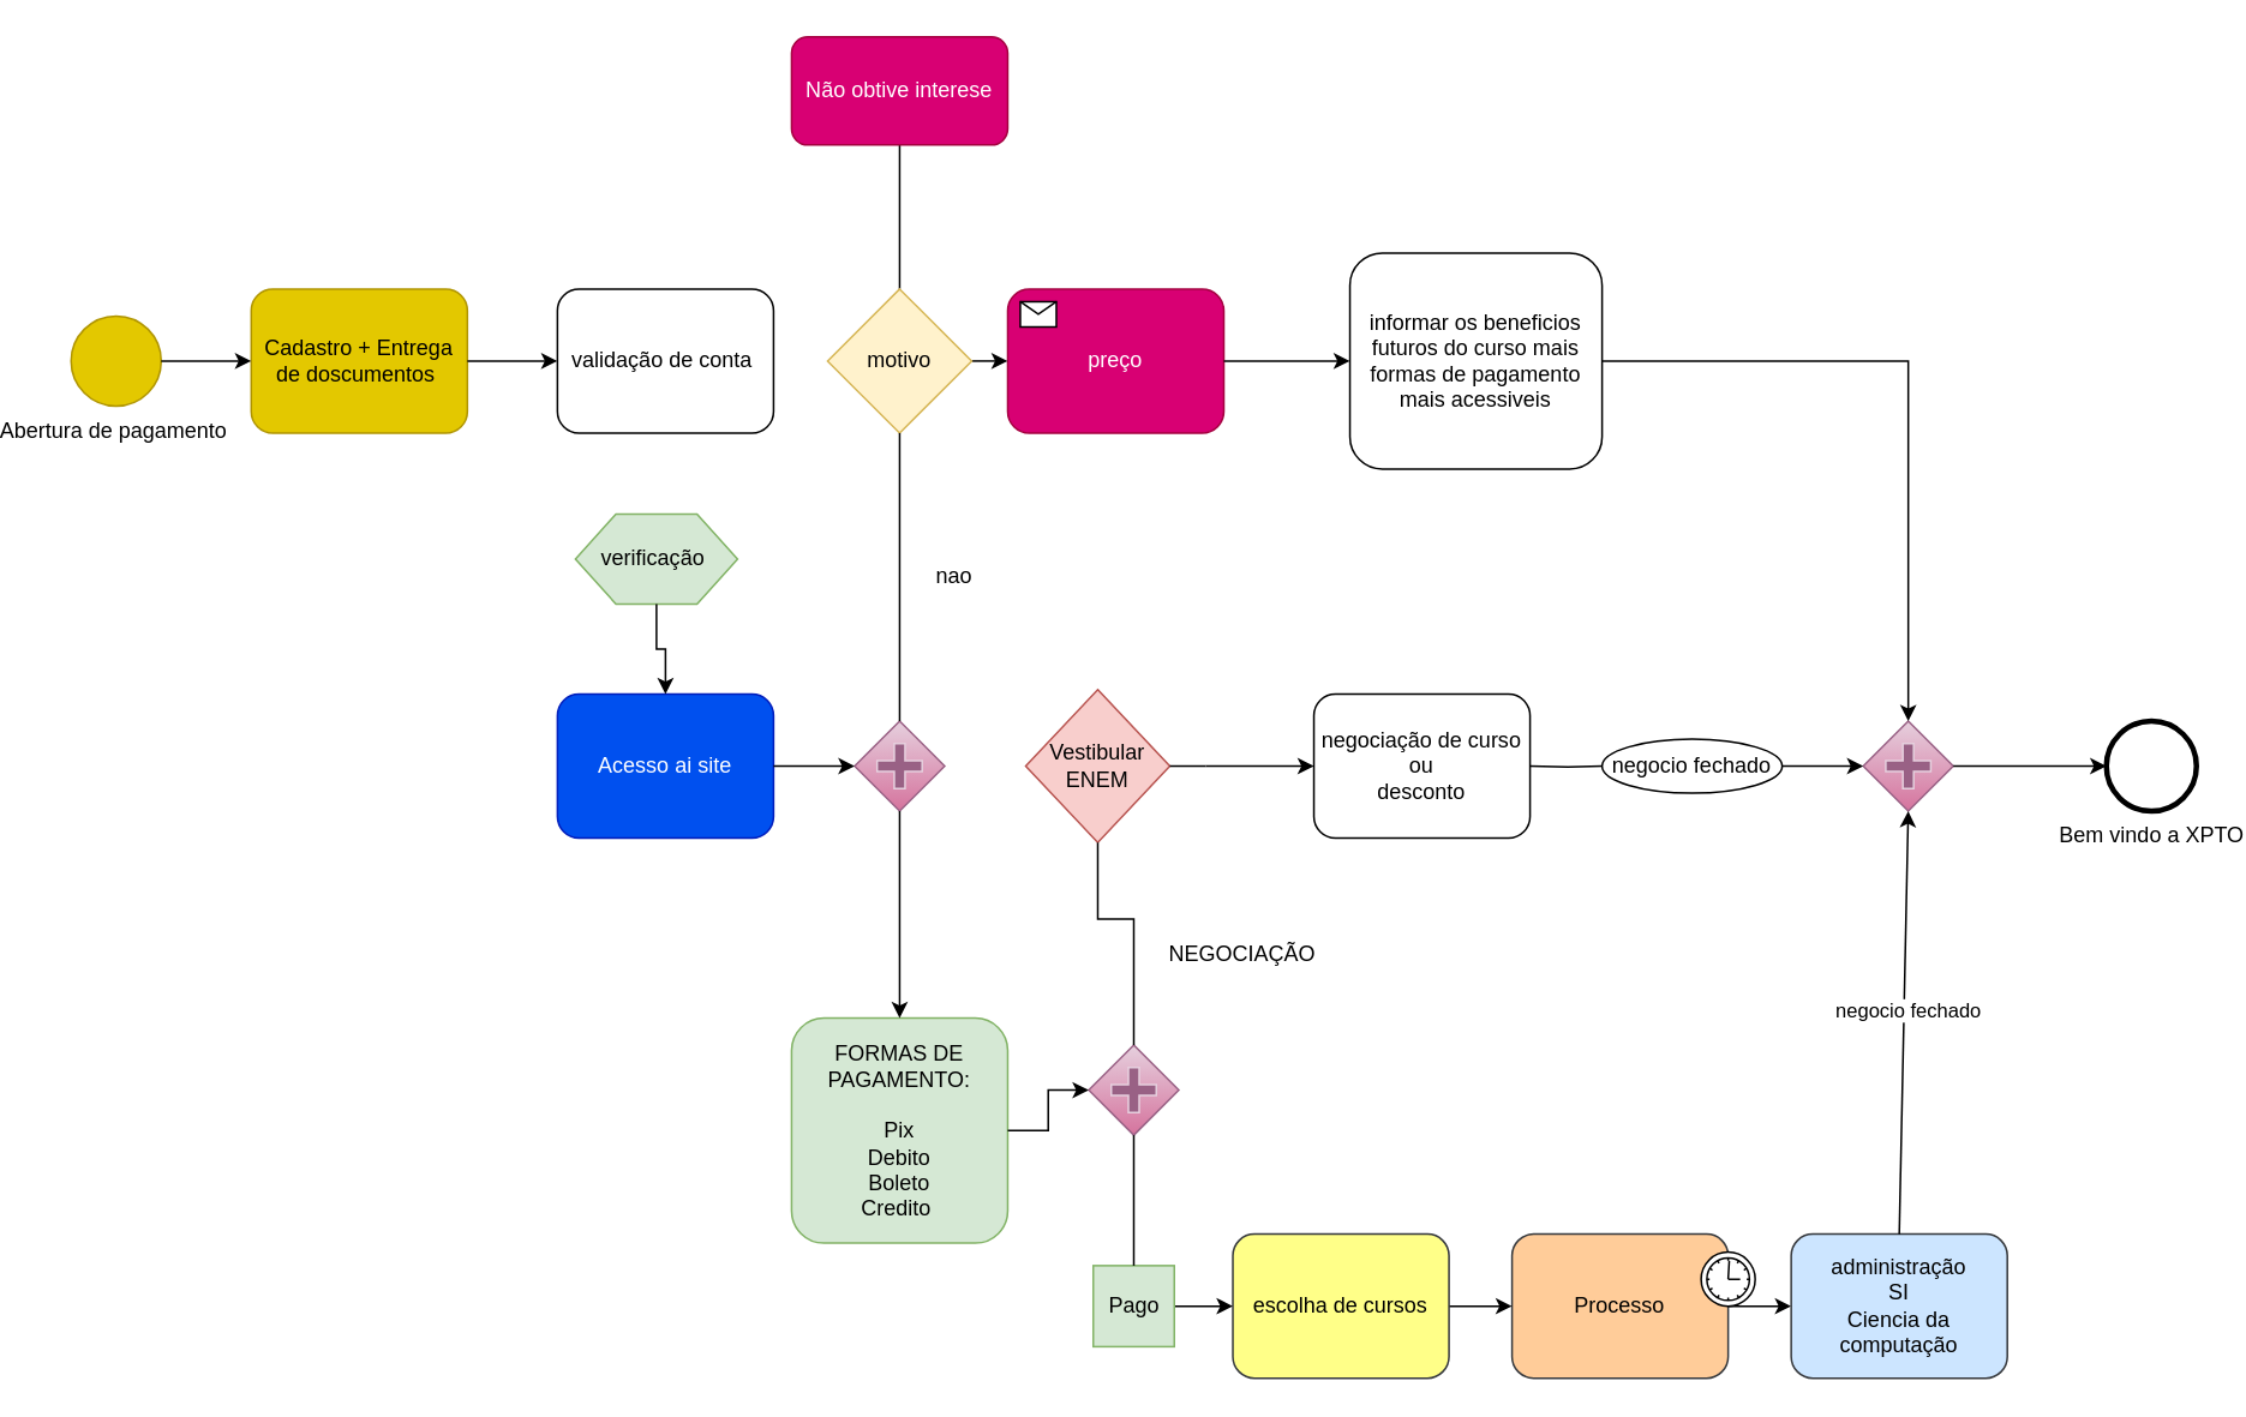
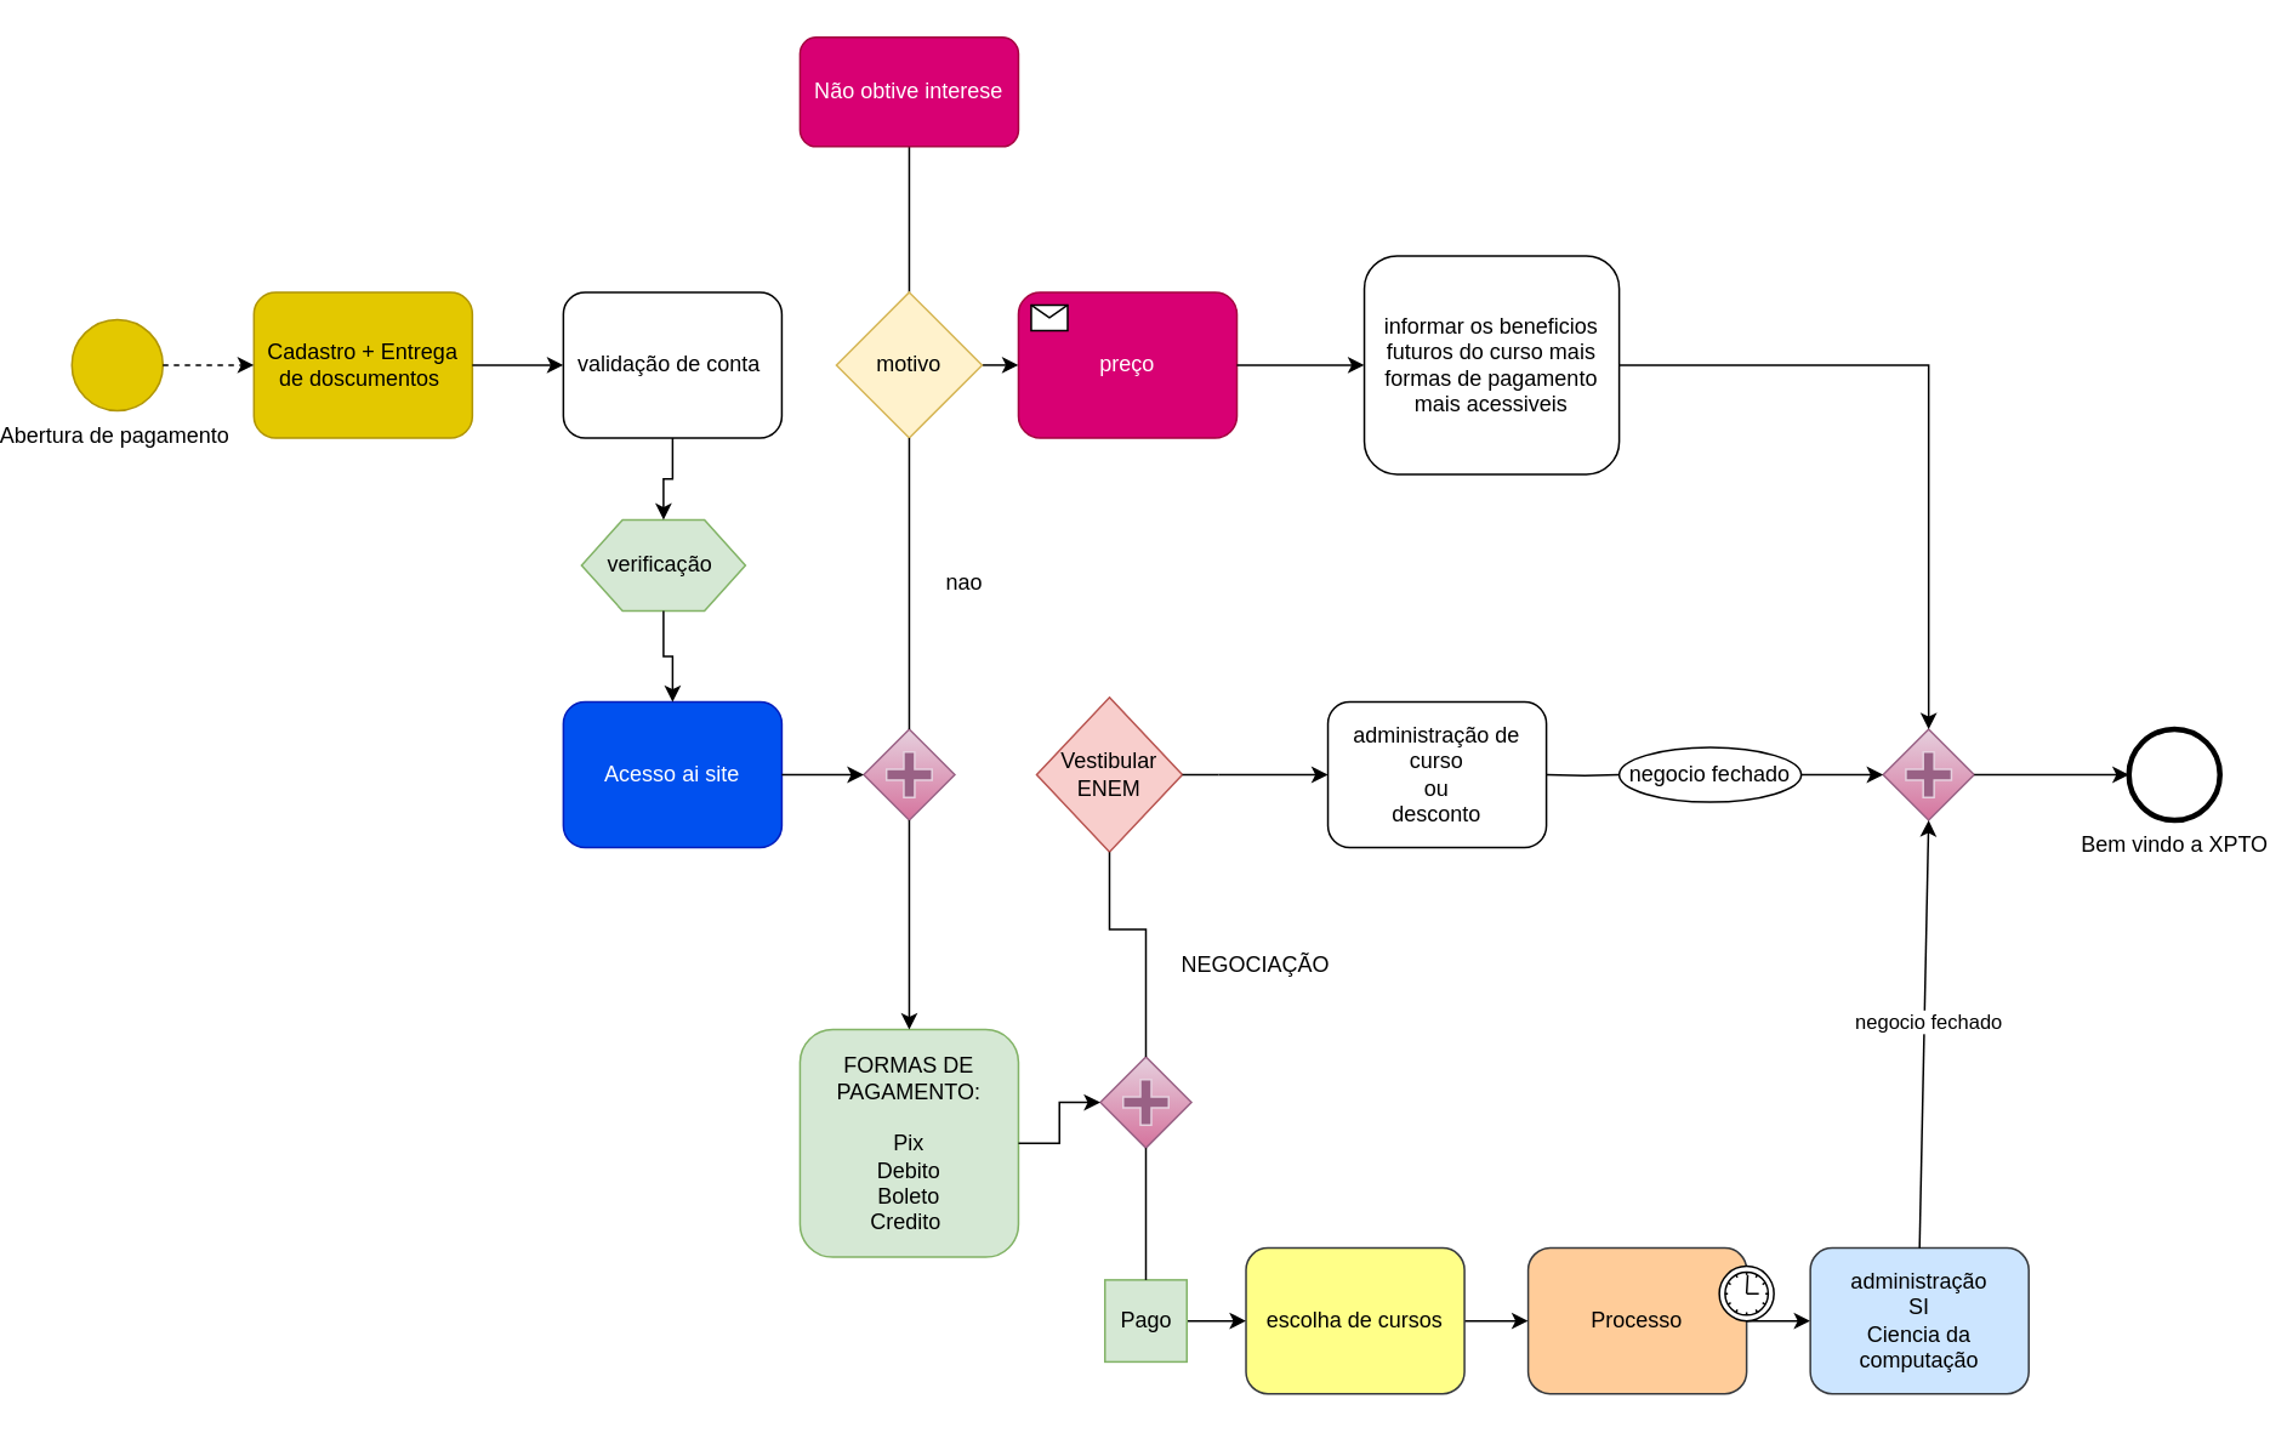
- <mxCell id="21" style="edgeStyle=orthogonalEdgeStyle;rounded=0;html=1;jettySize=auto;orthogonalLoop=1;" parent="1" source="2" target="3" edge="1"><mxGeometry relative="1" as="geometry" /></mxCell>
+ <mxCell id="21" style="edgeStyle=orthogonalEdgeStyle;rounded=0;html=1;jettySize=auto;orthogonalLoop=1;dashed=1;" parent="1" source="2" target="3" edge="1"><mxGeometry relative="1" as="geometry" /></mxCell>
+ <mxCell id="27" style="edgeStyle=orthogonalEdgeStyle;rounded=0;html=1;jettySize=auto;orthogonalLoop=1;" parent="1" source="4" target="5" edge="1"><mxGeometry relative="1" as="geometry" /></mxCell>
- <mxCell id="11" value="negociação de curso&lt;br&gt;ou&lt;br&gt;desconto" style="html=1;whiteSpace=wrap;rounded=1;" parent="1" vertex="1"><mxGeometry x="710" y="385" width="120" height="80" as="geometry" /></mxCell>
+ <mxCell id="11" value="administração de curso&lt;br&gt;ou&lt;br&gt;desconto" style="html=1;whiteSpace=wrap;rounded=1;" parent="1" vertex="1"><mxGeometry x="710" y="385" width="120" height="80" as="geometry" /></mxCell>
